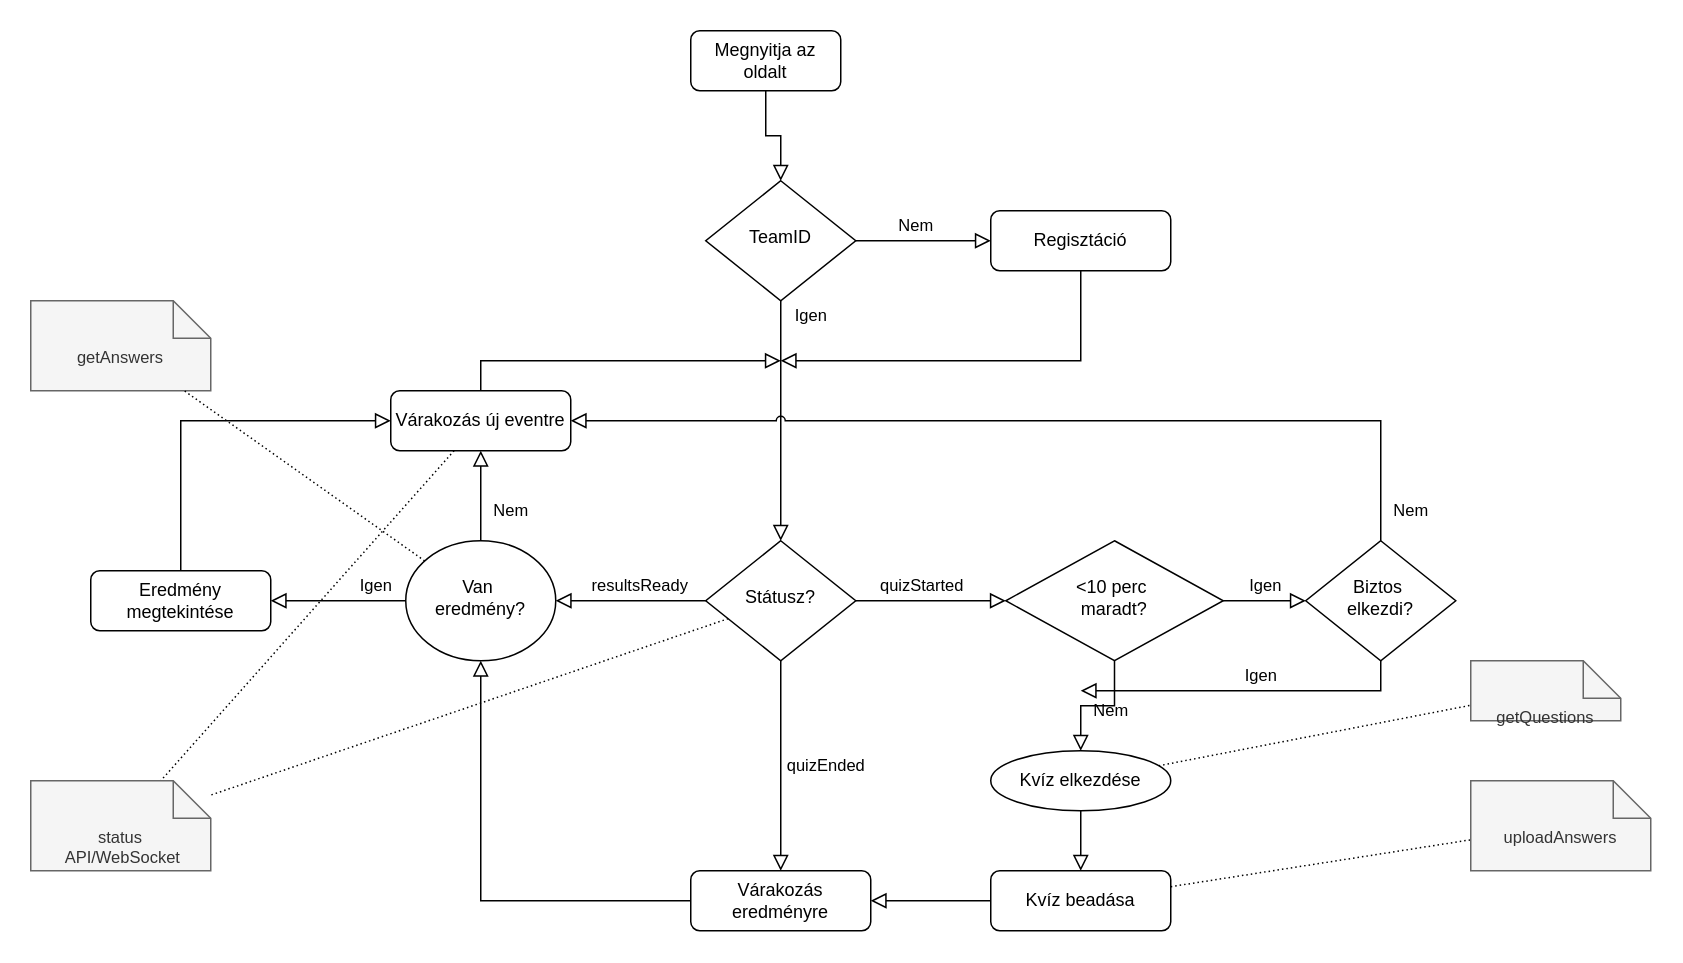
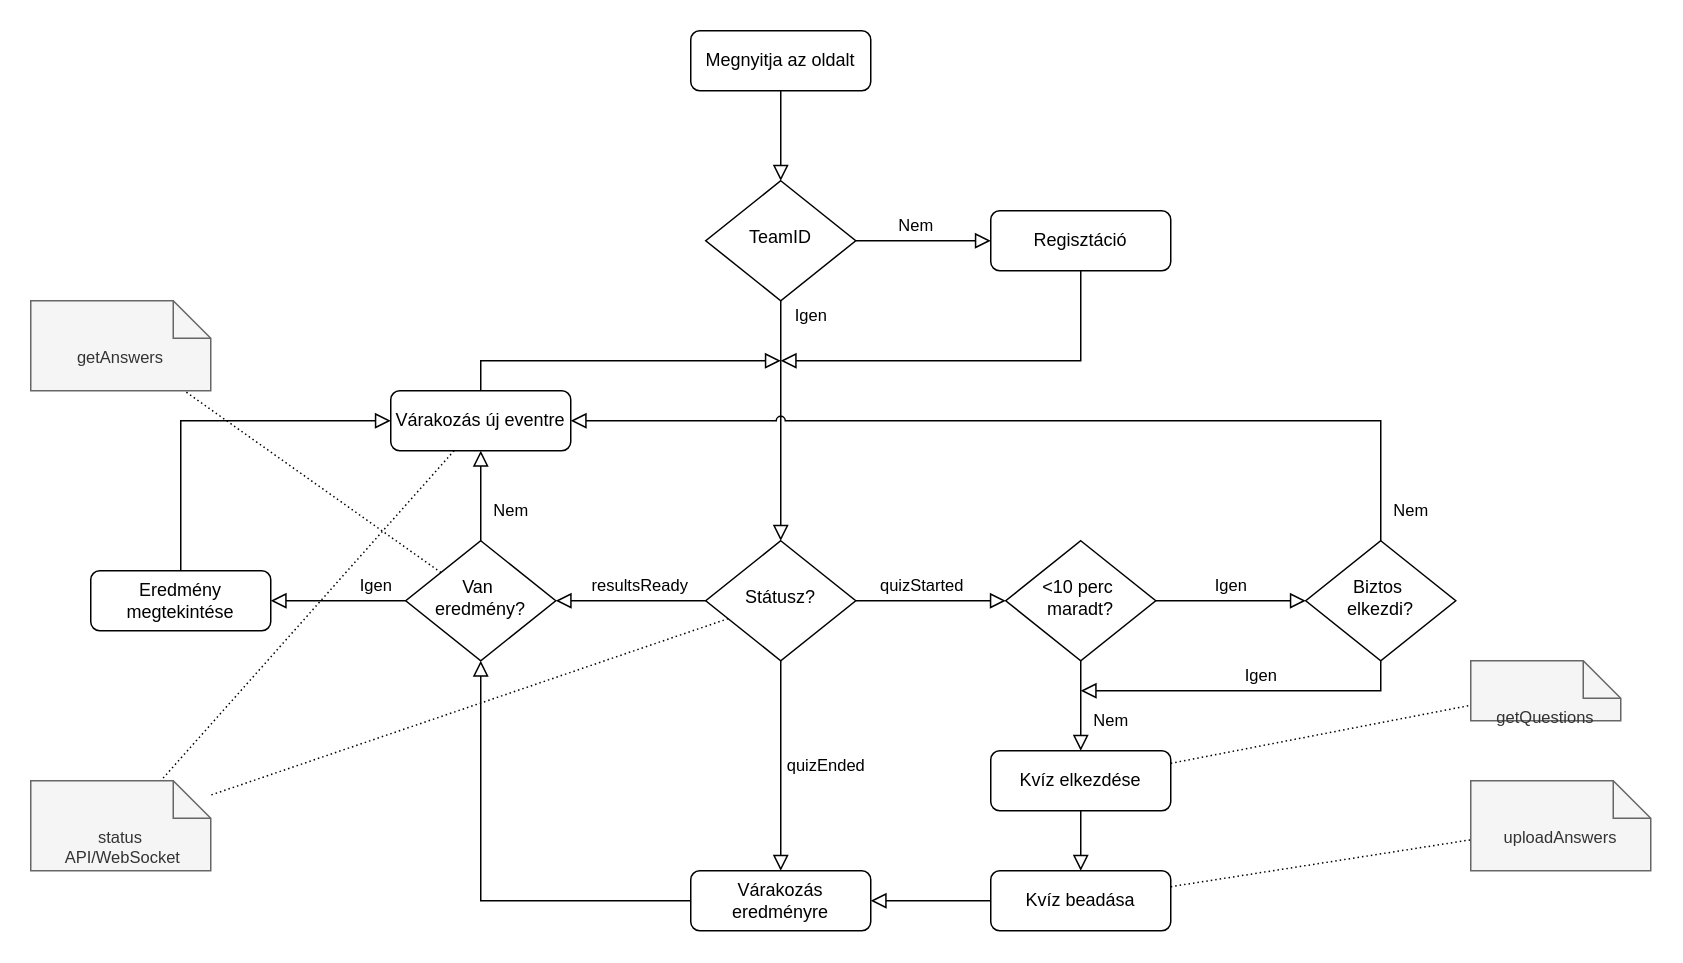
- <mxCell id="3" value="Megnyitja az oldalt" style="rounded=1;whiteSpace=wrap;html=1;fontSize=12;glass=0;strokeWidth=1;shadow=0;" parent="1" vertex="1"><mxGeometry x="460" y="20" width="100" height="40" as="geometry" /></mxCell>
+ <mxCell id="3" value="Megnyitja az oldalt" style="rounded=1;whiteSpace=wrap;html=1;fontSize=12;glass=0;strokeWidth=1;shadow=0;" parent="1" vertex="1"><mxGeometry x="460" y="20" width="120" height="40" as="geometry" /></mxCell>
- <mxCell id="29" value="Van&amp;nbsp;&lt;div&gt;eredmény?&lt;/div&gt;" style="ellipse;whiteSpace=wrap;html=1;shadow=0;fontFamily=Helvetica;fontSize=12;align=center;strokeWidth=1;spacing=6;spacingTop=-4;" vertex="1" parent="1"><mxGeometry x="270" y="360" width="100" height="80" as="geometry" /></mxCell>
+ <mxCell id="29" value="Van&amp;nbsp;&lt;div&gt;eredmény?&lt;/div&gt;" style="rhombus;whiteSpace=wrap;html=1;shadow=0;fontFamily=Helvetica;fontSize=12;align=center;strokeWidth=1;spacing=6;spacingTop=-4;" vertex="1" parent="1"><mxGeometry x="270" y="360" width="100" height="80" as="geometry" /></mxCell>
- <mxCell id="15" value="&amp;lt;10 perc&amp;nbsp;&lt;div&gt;maradt?&lt;/div&gt;" style="rhombus;whiteSpace=wrap;html=1;shadow=0;fontFamily=Helvetica;fontSize=12;align=center;strokeWidth=1;spacing=6;spacingTop=-4;" vertex="1" parent="1"><mxGeometry x="670" y="360" width="145" height="80" as="geometry" /></mxCell>
+ <mxCell id="15" value="&amp;lt;10 perc&amp;nbsp;&lt;div&gt;maradt?&lt;/div&gt;" style="rhombus;whiteSpace=wrap;html=1;shadow=0;fontFamily=Helvetica;fontSize=12;align=center;strokeWidth=1;spacing=6;spacingTop=-4;" vertex="1" parent="1"><mxGeometry x="670" y="360" width="100" height="80" as="geometry" /></mxCell>
- <mxCell id="21" value="Kvíz elkezdése" style="ellipse;whiteSpace=wrap;html=1;fontSize=12;glass=0;strokeWidth=1;shadow=0;" vertex="1" parent="1"><mxGeometry x="660" y="500" width="120" height="40" as="geometry" /></mxCell>
+ <mxCell id="21" value="Kvíz elkezdése" style="rounded=1;whiteSpace=wrap;html=1;fontSize=12;glass=0;strokeWidth=1;shadow=0;" vertex="1" parent="1"><mxGeometry x="660" y="500" width="120" height="40" as="geometry" /></mxCell>
